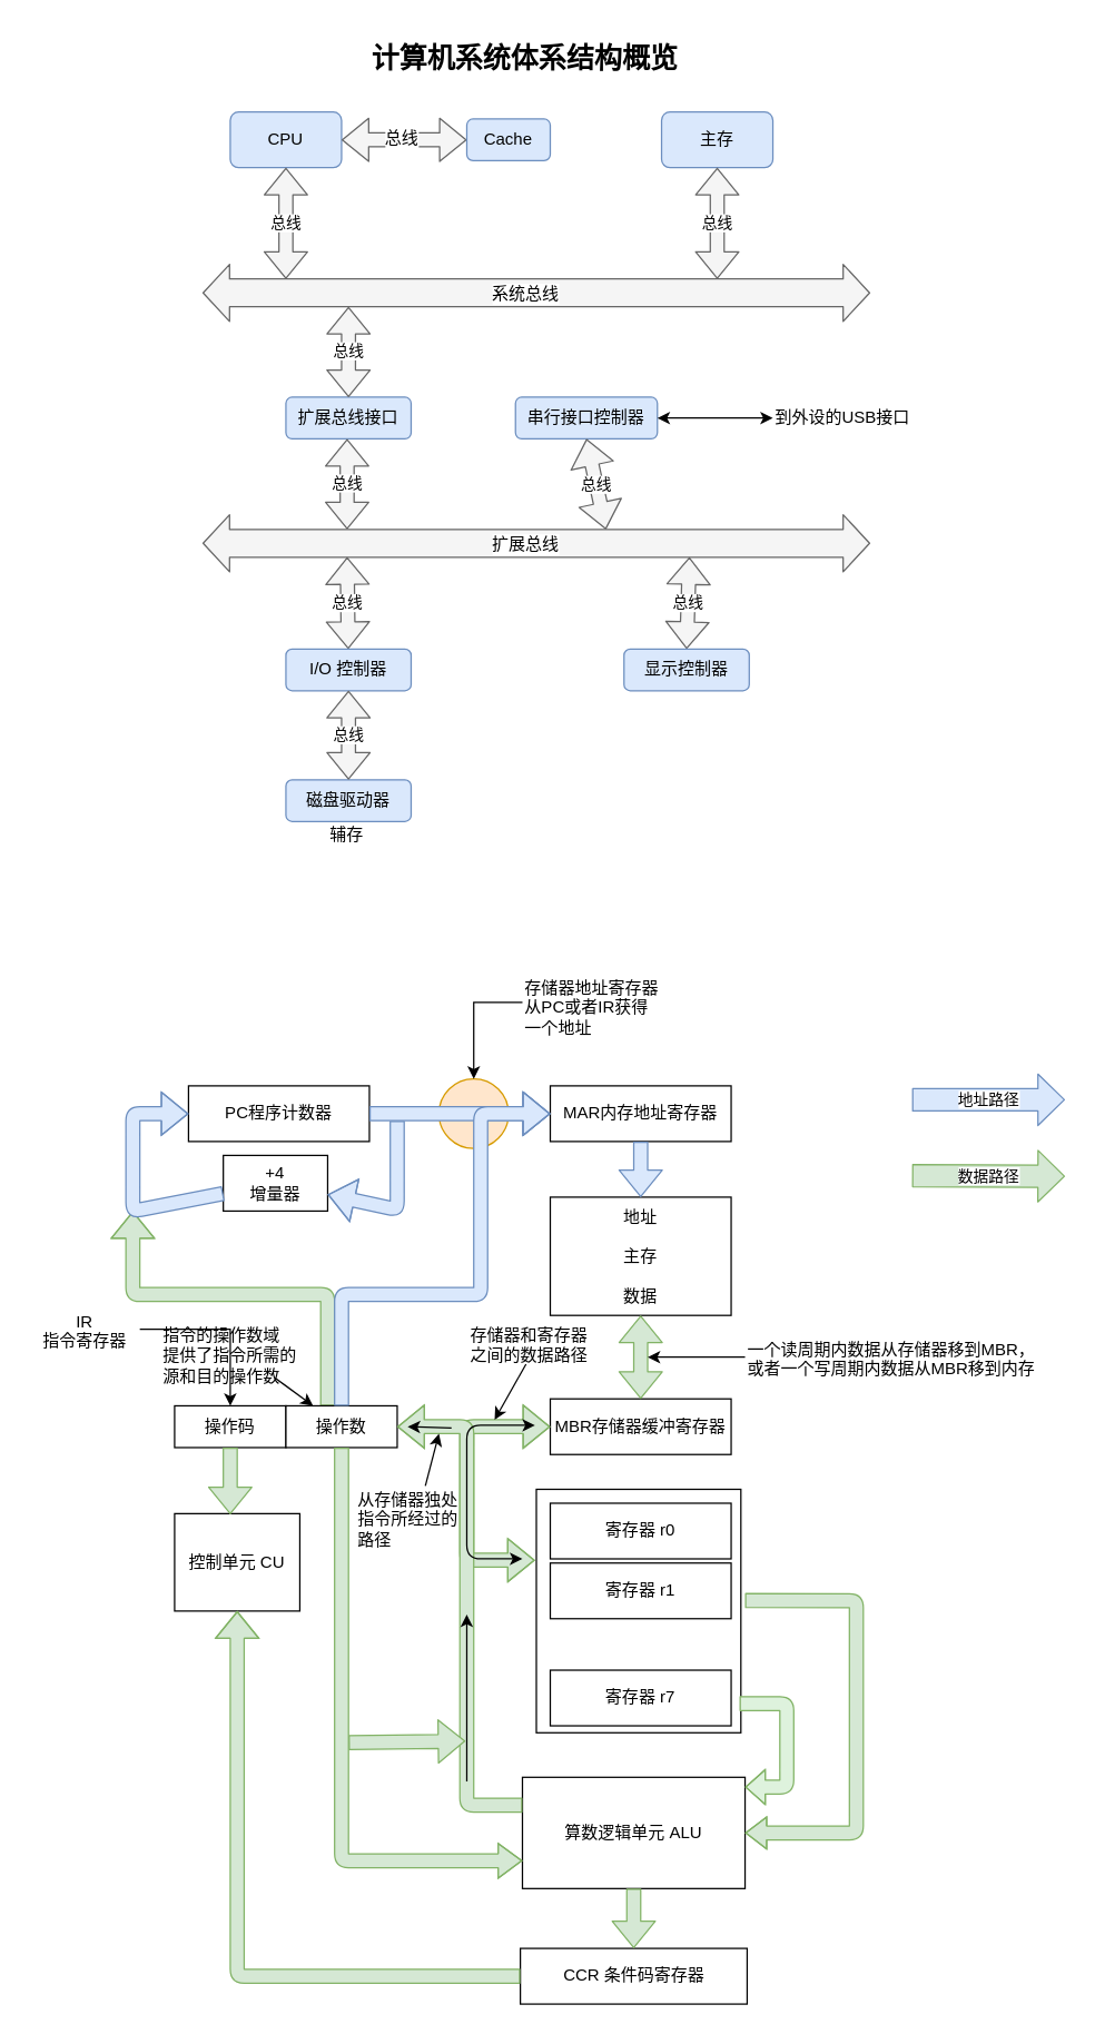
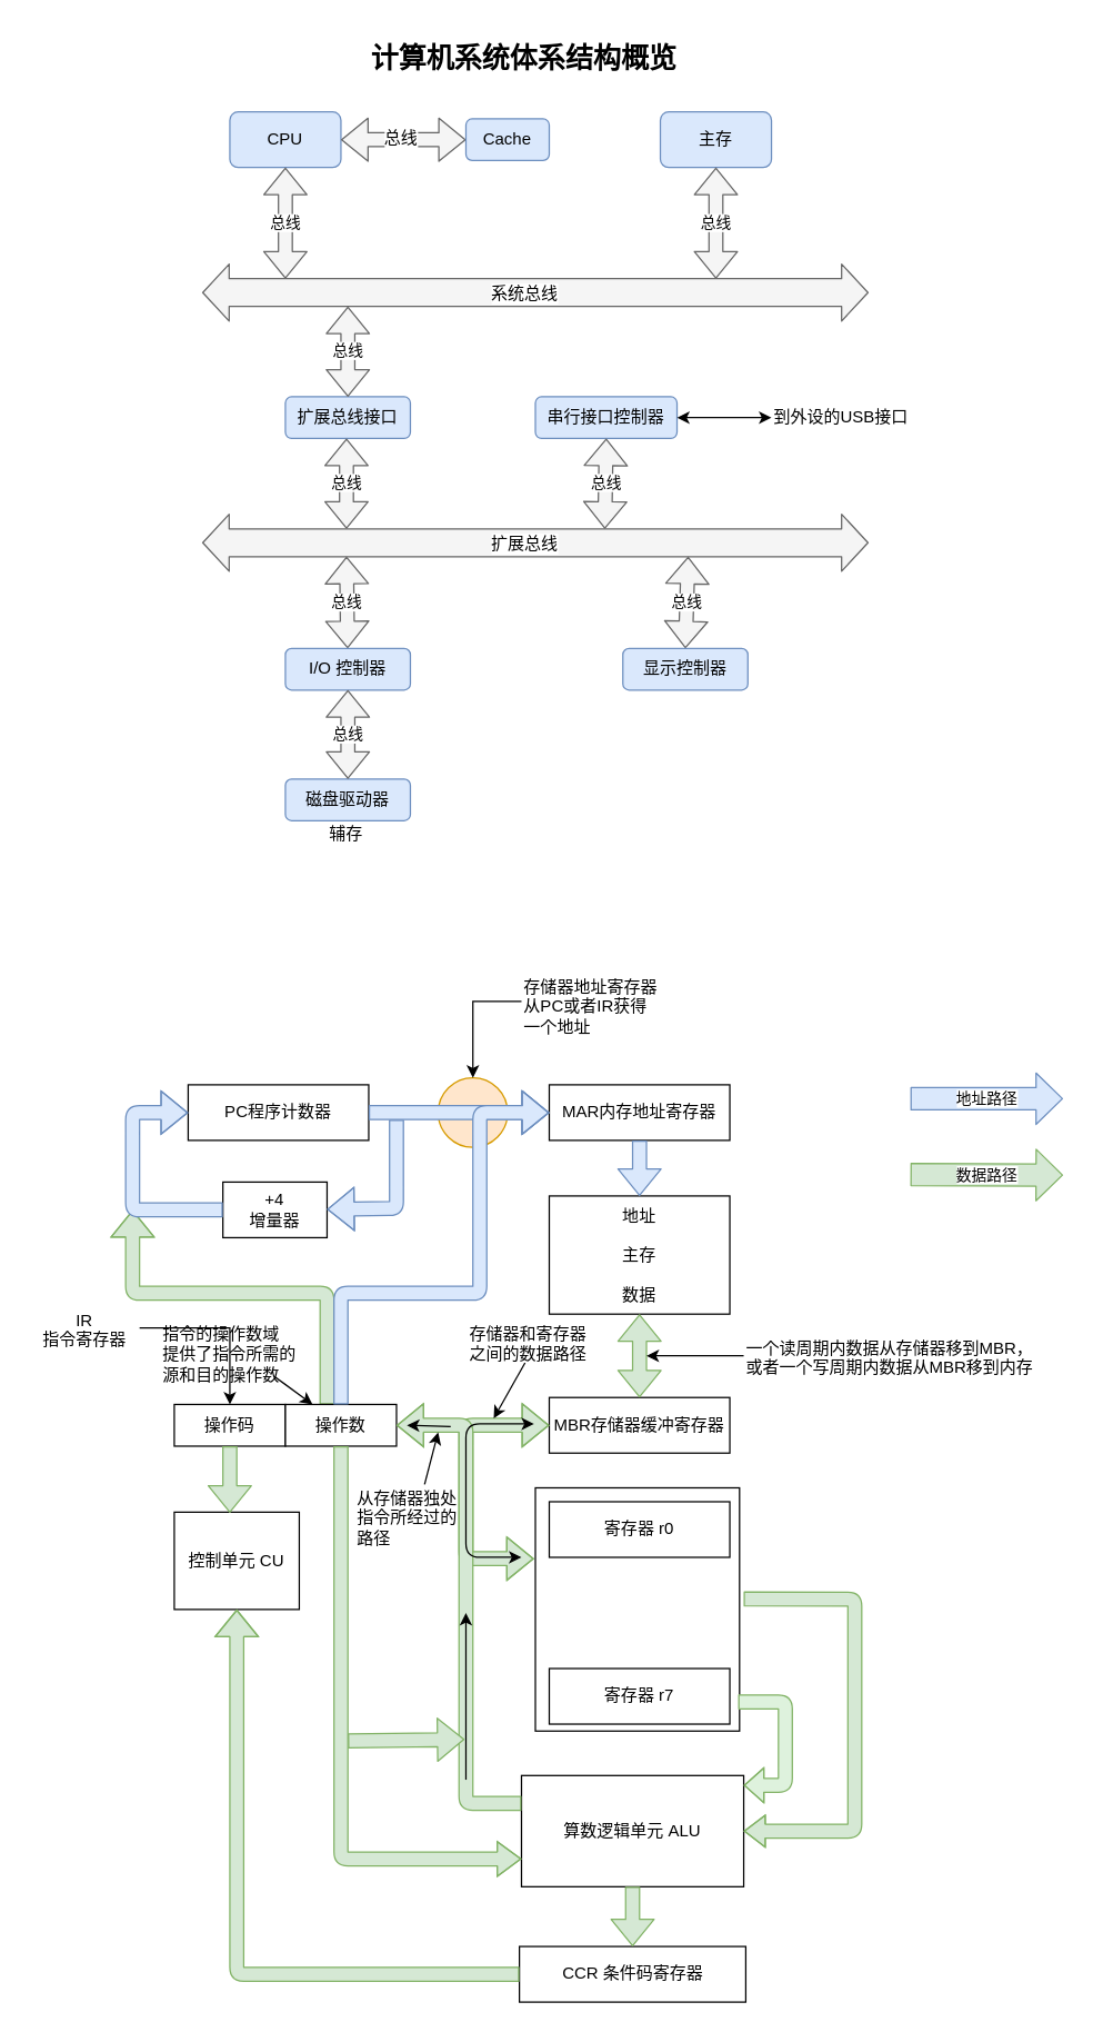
- <mxCell id="16" value="串行接口控制器" style="rounded=1;whiteSpace=wrap;html=1;fillColor=#dae8fc;strokeColor=#6c8ebf;" parent="1" vertex="1"><mxGeometry x="370" y="285" width="102" height="30" as="geometry" /></mxCell>
+ <mxCell id="16" value="串行接口控制器" style="rounded=1;whiteSpace=wrap;html=1;fillColor=#dae8fc;strokeColor=#6c8ebf;" parent="1" vertex="1"><mxGeometry x="385" y="285" width="102" height="30" as="geometry" /></mxCell>
- <mxCell id="34" value="+4 &lt;br&gt;增量器" style="rounded=0;whiteSpace=wrap;html=1;" parent="1" vertex="1"><mxGeometry x="160" y="830" width="75" height="40" as="geometry" /></mxCell>
+ <mxCell id="34" value="+4 &lt;br&gt;增量器" style="rounded=0;whiteSpace=wrap;html=1;" parent="1" vertex="1"><mxGeometry x="160" y="850" width="75" height="40" as="geometry" /></mxCell>
- <mxCell id="40" value="寄存器 r1" style="rounded=0;whiteSpace=wrap;html=1;" parent="37" vertex="1"><mxGeometry x="10" y="53" width="130" height="40" as="geometry" /></mxCell>
